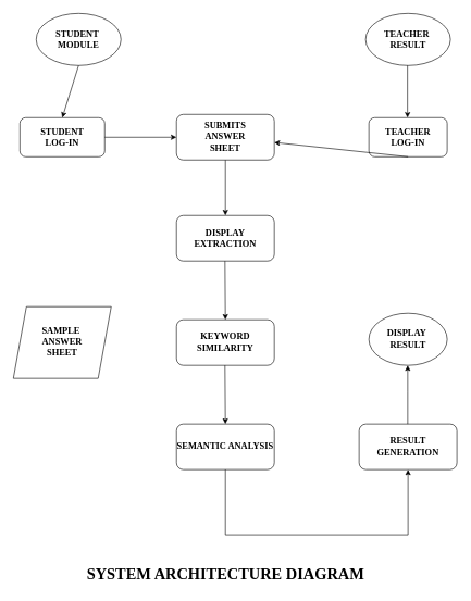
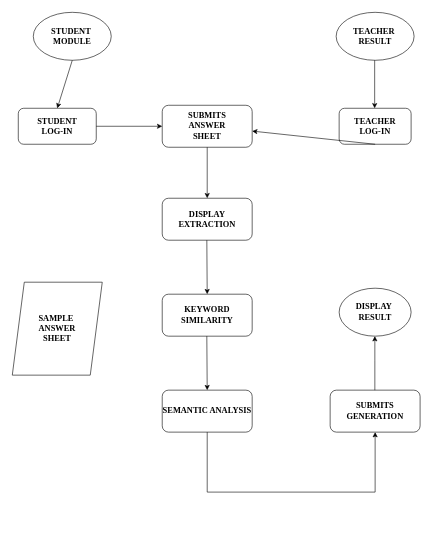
- <mxCell id="14" value="&lt;font style=&quot;font-size: 14px;&quot; face=&quot;Verdana&quot;&gt;&lt;b&gt;SAMPLE&amp;nbsp;&lt;br&gt;ANSWER&lt;br&gt;SHEET&lt;/b&gt;&lt;/font&gt;" style="shape=parallelogram;perimeter=parallelogramPerimeter;whiteSpace=wrap;html=1;fixedSize=1;" parent="1" vertex="1"><mxGeometry x="20" y="470" width="150" height="110" as="geometry" /></mxCell>
+ <mxCell id="14" value="&lt;font style=&quot;font-size: 14px;&quot; face=&quot;Verdana&quot;&gt;&lt;b&gt;SAMPLE&amp;nbsp;&lt;br&gt;ANSWER&lt;br&gt;SHEET&lt;/b&gt;&lt;/font&gt;" style="shape=parallelogram;perimeter=parallelogramPerimeter;whiteSpace=wrap;html=1;fixedSize=1;" parent="1" vertex="1"><mxGeometry x="20" y="470" width="150" height="155" as="geometry" /></mxCell>
- <mxCell id="18" value="&lt;font face=&quot;Verdana&quot;&gt;&lt;span style=&quot;font-size: 14px;&quot;&gt;&lt;b&gt;RESULT&lt;br&gt;GENERATION&lt;br&gt;&lt;/b&gt;&lt;/span&gt;&lt;/font&gt;" style="rounded=1;whiteSpace=wrap;html=1;" parent="1" vertex="1"><mxGeometry x="550" y="650" width="150" height="70" as="geometry" /></mxCell>
+ <mxCell id="18" value="&lt;font face=&quot;Verdana&quot;&gt;&lt;span style=&quot;font-size: 14px;&quot;&gt;&lt;b&gt;SUBMITS&lt;br&gt;GENERATION&lt;br&gt;&lt;/b&gt;&lt;/span&gt;&lt;/font&gt;" style="rounded=1;whiteSpace=wrap;html=1;" parent="1" vertex="1"><mxGeometry x="550" y="650" width="150" height="70" as="geometry" /></mxCell>
- <mxCell id="22" value="&lt;font face=&quot;Verdana&quot; style=&quot;font-size: 24px;&quot;&gt;&lt;b style=&quot;&quot;&gt;SYSTEM ARCHITECTURE DIAGRAM&lt;/b&gt;&lt;/font&gt;" style="text;html=1;align=center;verticalAlign=middle;resizable=0;points=[];autosize=1;strokeColor=none;fillColor=none;" parent="1" vertex="1"><mxGeometry x="100" y="860" width="490" height="40" as="geometry" /></mxCell>
